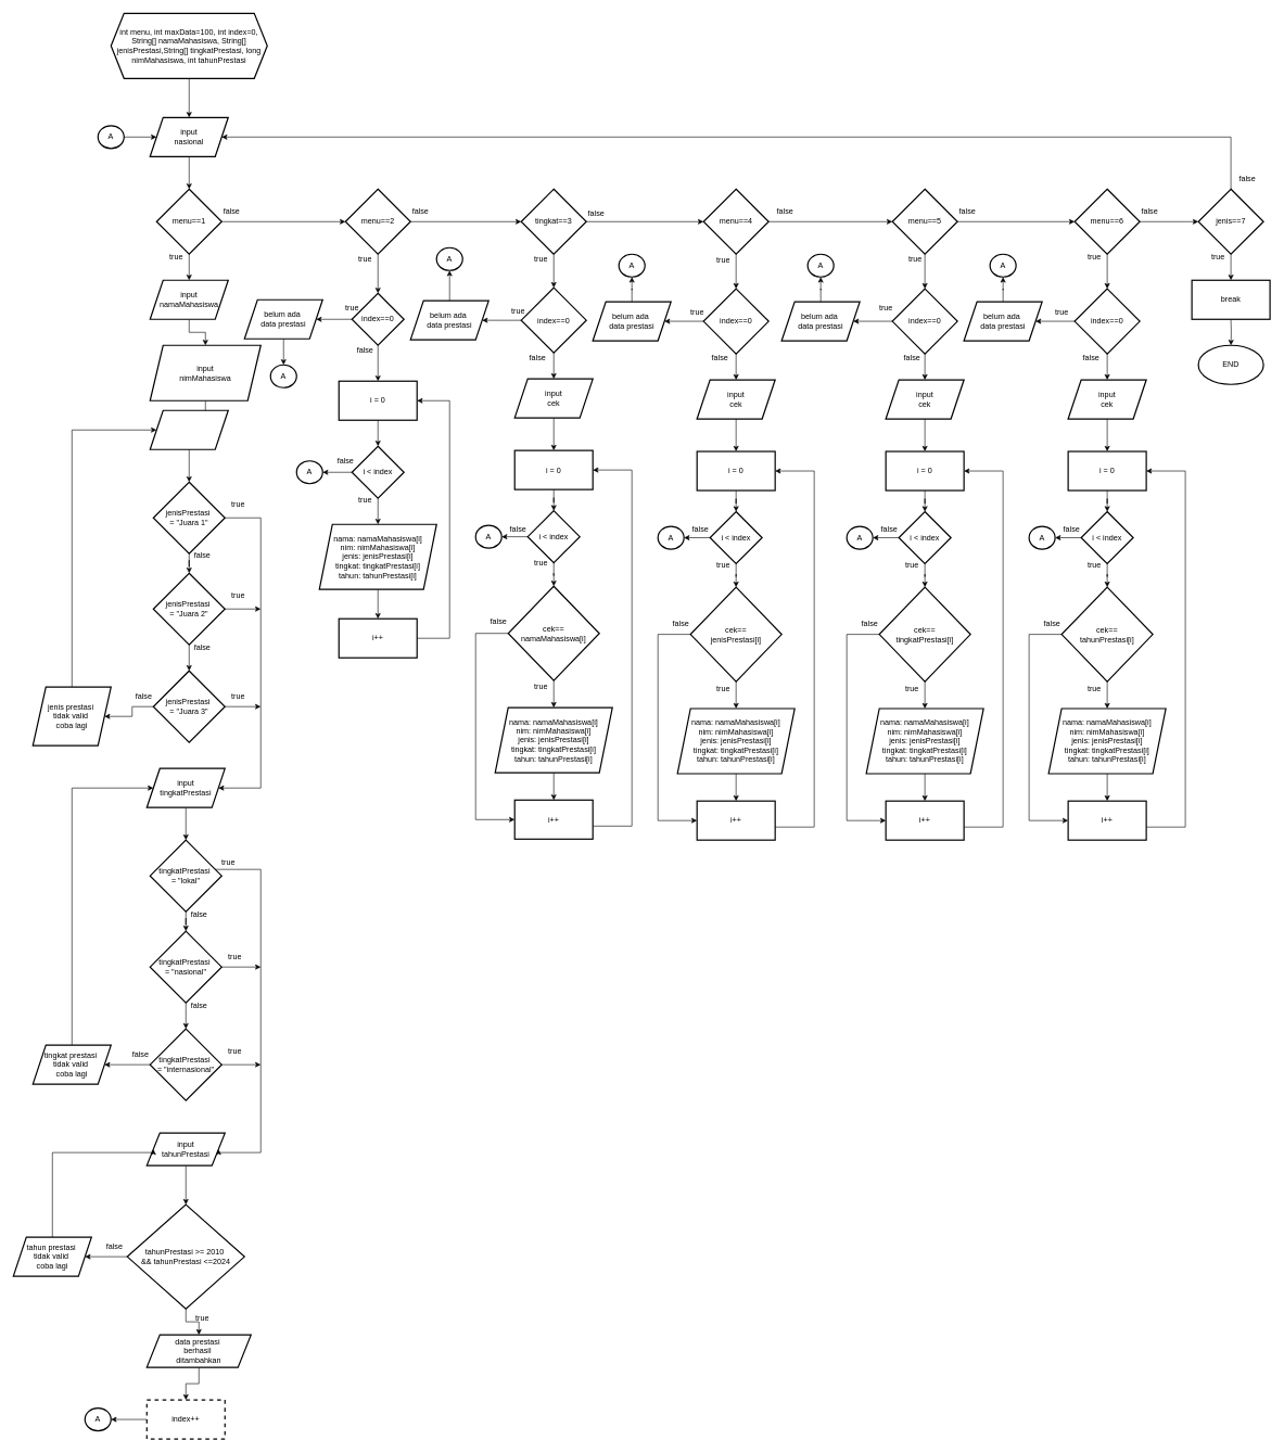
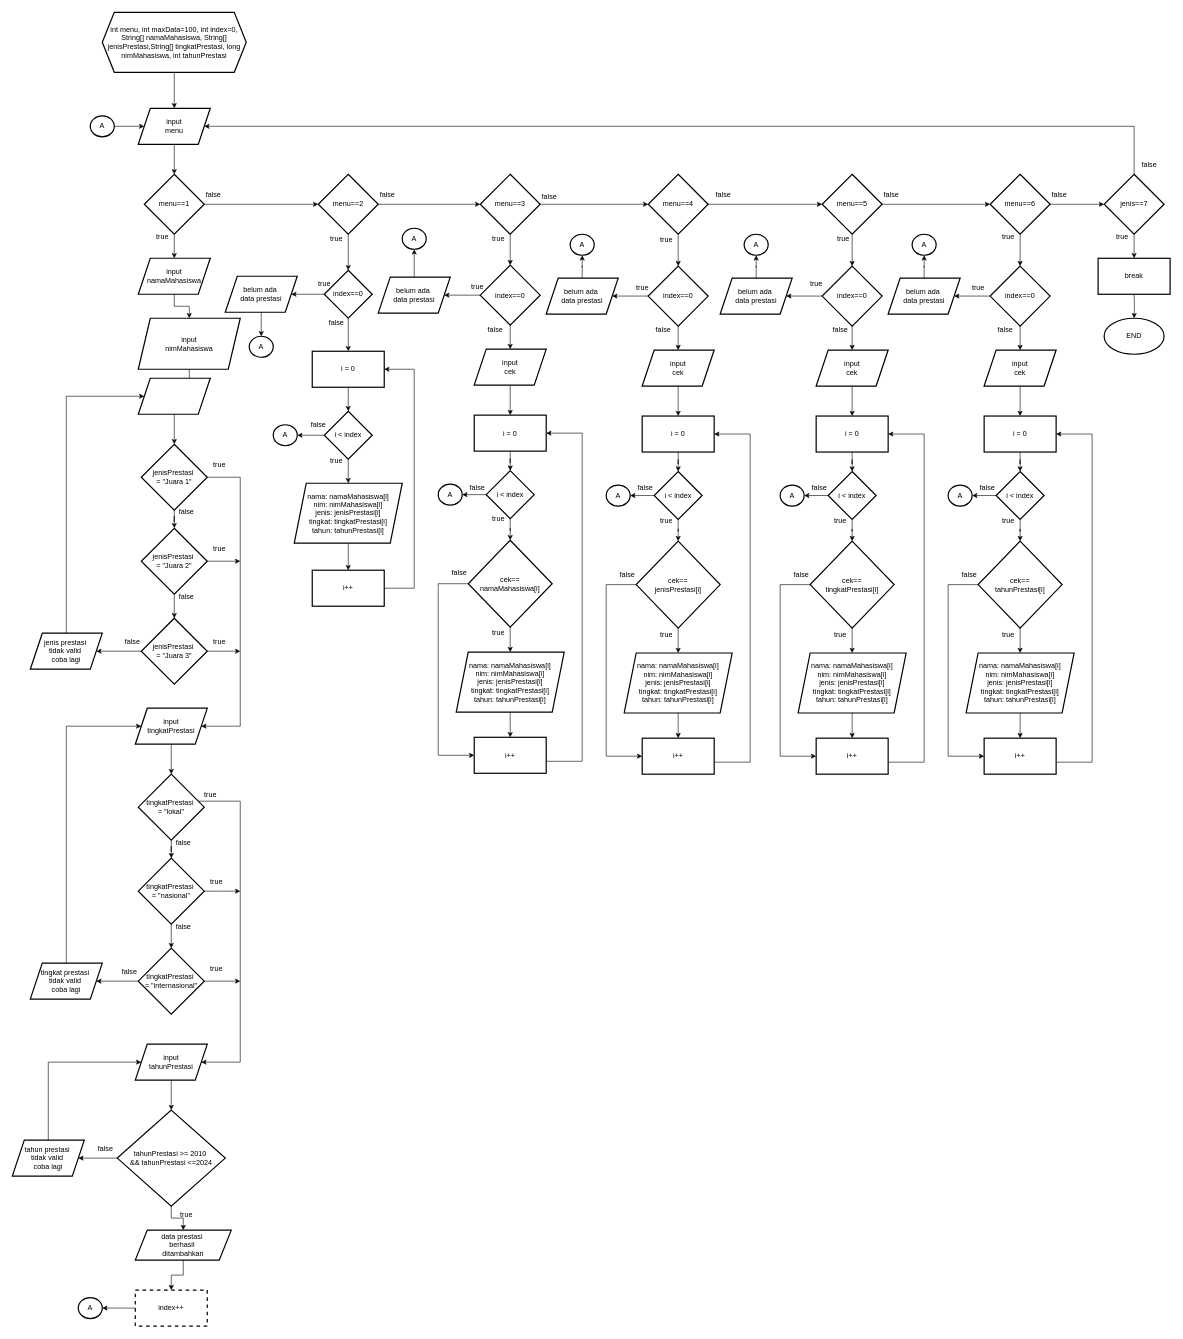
- <mxCell id="3" value="&lt;div&gt;input&lt;/div&gt;nasional" style="shape=parallelogram;perimeter=parallelogramPerimeter;whiteSpace=wrap;html=1;fixedSize=1;strokeWidth=2;" parent="1" vertex="1"><mxGeometry x="230" y="180" width="120" height="60" as="geometry" /></mxCell>
+ <mxCell id="3" value="&lt;div&gt;input&lt;/div&gt;menu" style="shape=parallelogram;perimeter=parallelogramPerimeter;whiteSpace=wrap;html=1;fixedSize=1;strokeWidth=2;" parent="1" vertex="1"><mxGeometry x="230" y="180" width="120" height="60" as="geometry" /></mxCell>
- <mxCell id="12" value="tingkat==3" style="rhombus;whiteSpace=wrap;html=1;strokeWidth=2;" parent="1" vertex="1"><mxGeometry x="800" y="290" width="100" height="100" as="geometry" /></mxCell>
+ <mxCell id="12" value="menu==3" style="rhombus;whiteSpace=wrap;html=1;strokeWidth=2;" parent="1" vertex="1"><mxGeometry x="800" y="290" width="100" height="100" as="geometry" /></mxCell>
- <mxCell id="51" value="jenis prestasi&amp;nbsp;&lt;div&gt;tidak valid&amp;nbsp;&lt;/div&gt;&lt;div&gt;coba lagi&lt;/div&gt;" style="shape=parallelogram;perimeter=parallelogramPerimeter;whiteSpace=wrap;html=1;fixedSize=1;strokeWidth=2;" parent="1" vertex="1"><mxGeometry x="50" y="1055" width="120" height="90" as="geometry" /></mxCell>
+ <mxCell id="51" value="jenis prestasi&amp;nbsp;&lt;div&gt;tidak valid&amp;nbsp;&lt;/div&gt;&lt;div&gt;coba lagi&lt;/div&gt;" style="shape=parallelogram;perimeter=parallelogramPerimeter;whiteSpace=wrap;html=1;fixedSize=1;strokeWidth=2;" parent="1" vertex="1"><mxGeometry x="50" y="1055" width="120" height="60" as="geometry" /></mxCell>
- <mxCell id="68" value="input&lt;div&gt;tahunPrestasi&lt;/div&gt;" style="shape=parallelogram;perimeter=parallelogramPerimeter;whiteSpace=wrap;html=1;fixedSize=1;strokeWidth=2;" parent="1" vertex="1"><mxGeometry x="225" y="1740" width="120" height="50" as="geometry" /></mxCell>
+ <mxCell id="68" value="input&lt;div&gt;tahunPrestasi&lt;/div&gt;" style="shape=parallelogram;perimeter=parallelogramPerimeter;whiteSpace=wrap;html=1;fixedSize=1;strokeWidth=2;" parent="1" vertex="1"><mxGeometry x="225" y="1740" width="120" height="60" as="geometry" /></mxCell>
